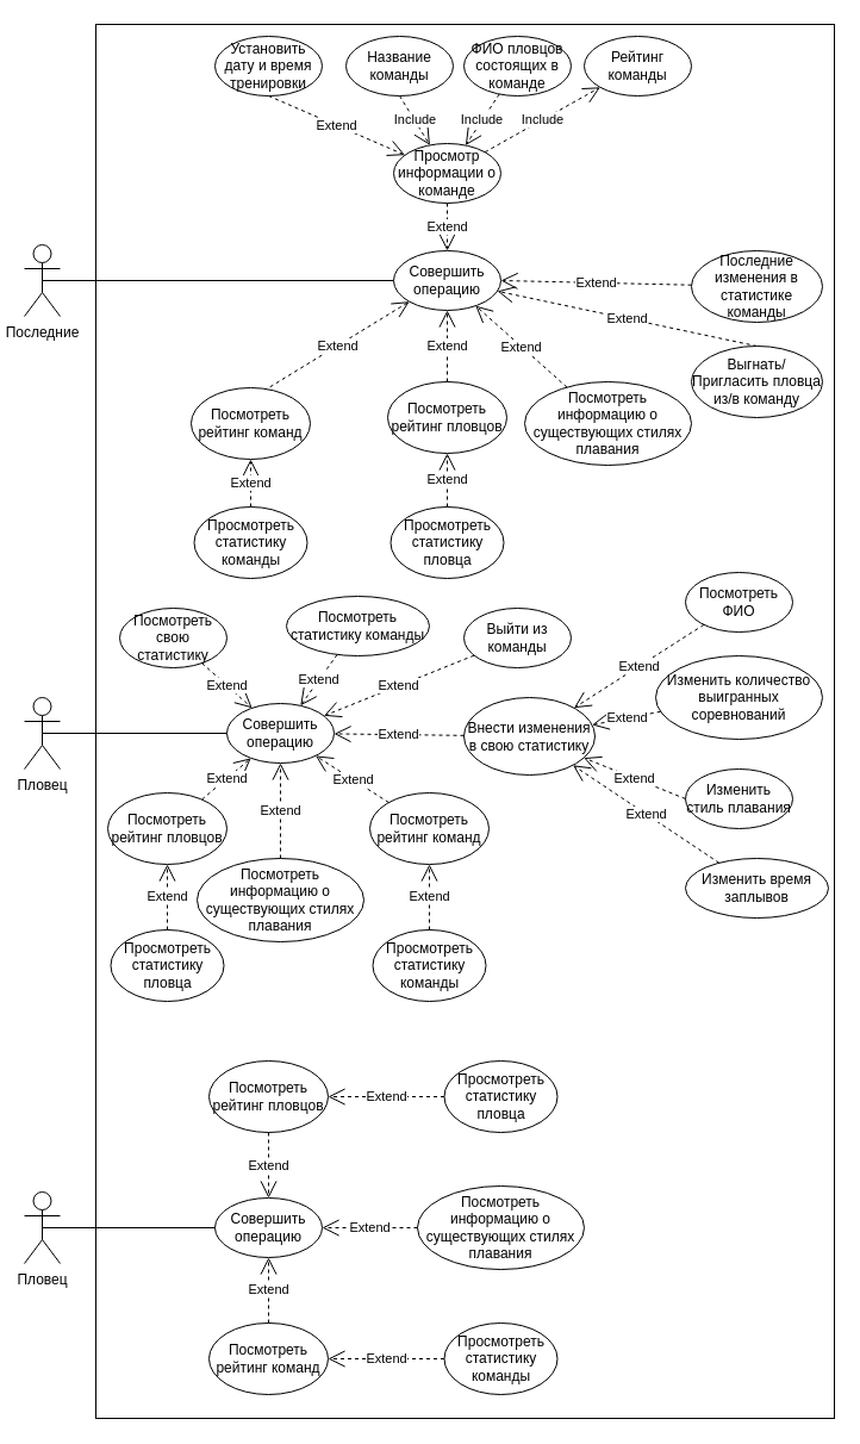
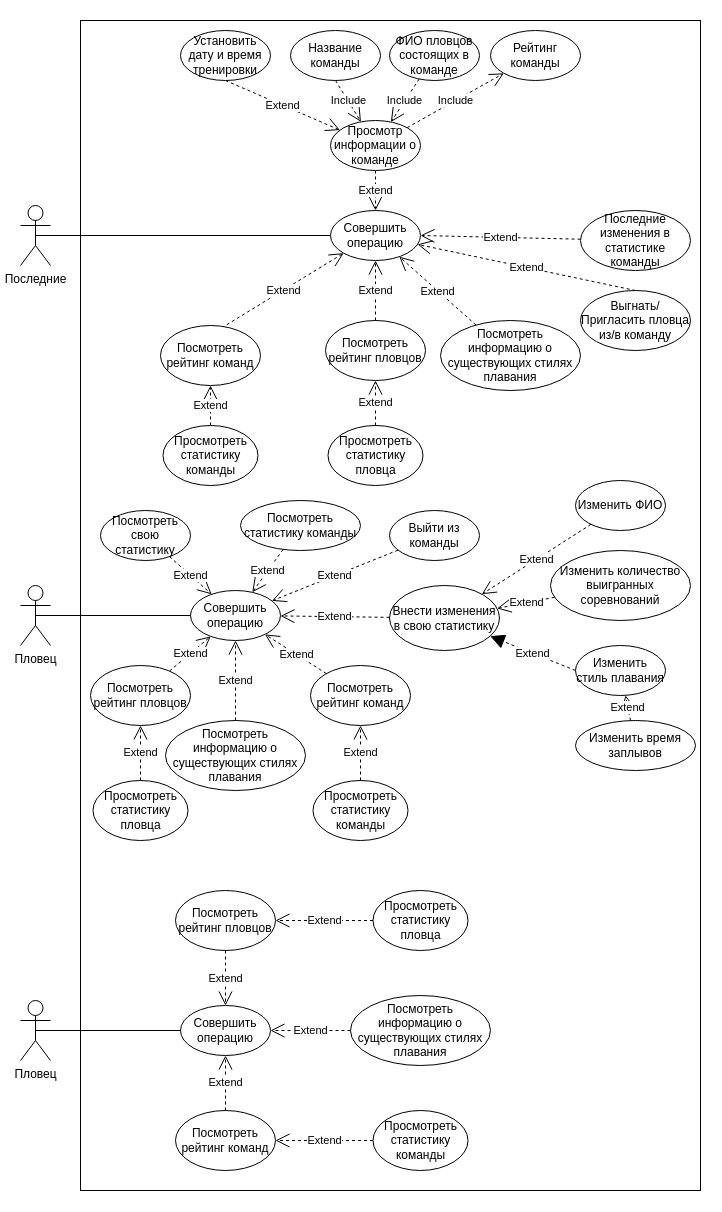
- <mxCell id="24" value="&lt;span&gt;Посмотреть ФИО&lt;br&gt;&lt;/span&gt;" style="ellipse;whiteSpace=wrap;html=1;" parent="1" vertex="1"><mxGeometry x="575" y="480" width="90" height="50" as="geometry" /></mxCell>
+ <mxCell id="24" value="&lt;span&gt;Изменить ФИО&lt;br&gt;&lt;/span&gt;" style="ellipse;whiteSpace=wrap;html=1;" parent="1" vertex="1"><mxGeometry x="575" y="480" width="90" height="50" as="geometry" /></mxCell>
- <mxCell id="45" value="&lt;meta charset=&quot;utf-8&quot;&gt;&lt;span style=&quot;color: rgb(0, 0, 0); font-family: helvetica; font-size: 11px; font-style: normal; font-weight: 400; letter-spacing: normal; text-align: center; text-indent: 0px; text-transform: none; word-spacing: 0px; background-color: rgb(255, 255, 255); display: inline; float: none;&quot;&gt;Extend&lt;/span&gt;" style="endArrow=open;endSize=12;dashed=1;html=1;exitX=0;exitY=0.5;exitDx=0;exitDy=0;" edge="1" parent="1" source="44" target="18"><mxGeometry width="160" relative="1" as="geometry"><mxPoint x="449.244" y="714.5" as="sourcePoint" /><mxPoint x="376.637" y="656.159" as="targetPoint" /></mxGeometry></mxCell>
+ <mxCell id="45" value="&lt;meta charset=&quot;utf-8&quot;&gt;&lt;span style=&quot;color: rgb(0, 0, 0); font-family: helvetica; font-size: 11px; font-style: normal; font-weight: 400; letter-spacing: normal; text-align: center; text-indent: 0px; text-transform: none; word-spacing: 0px; background-color: rgb(255, 255, 255); display: inline; float: none;&quot;&gt;Extend&lt;/span&gt;" style="endArrow=block;endSize=12;dashed=1;html=1;exitX=0;exitY=0.5;exitDx=0;exitDy=0;" edge="1" parent="1" source="44" target="18"><mxGeometry width="160" relative="1" as="geometry"><mxPoint x="449.244" y="714.5" as="sourcePoint" /><mxPoint x="376.637" y="656.159" as="targetPoint" /></mxGeometry></mxCell>
- <mxCell id="25" value="&lt;meta charset=&quot;utf-8&quot;&gt;&lt;span style=&quot;color: rgb(0, 0, 0); font-family: helvetica; font-size: 11px; font-style: normal; font-weight: 400; letter-spacing: normal; text-align: center; text-indent: 0px; text-transform: none; word-spacing: 0px; background-color: rgb(255, 255, 255); display: inline; float: none;&quot;&gt;Extend&lt;/span&gt;" style="endArrow=open;endSize=12;dashed=1;html=1;" parent="1" source="23" target="18" edge="1"><mxGeometry width="160" relative="1" as="geometry"><mxPoint x="310" y="1090" as="sourcePoint" /><mxPoint x="470" y="1090" as="targetPoint" /></mxGeometry></mxCell>
+ <mxCell id="25" value="&lt;meta charset=&quot;utf-8&quot;&gt;&lt;span style=&quot;color: rgb(0, 0, 0); font-family: helvetica; font-size: 11px; font-style: normal; font-weight: 400; letter-spacing: normal; text-align: center; text-indent: 0px; text-transform: none; word-spacing: 0px; background-color: rgb(255, 255, 255); display: inline; float: none;&quot;&gt;Extend&lt;/span&gt;" style="endArrow=open;endSize=12;dashed=1;html=1;" parent="1" source="23" target="44" edge="1"><mxGeometry width="160" relative="1" as="geometry"><mxPoint x="310" y="1090" as="sourcePoint" /><mxPoint x="470" y="1090" as="targetPoint" /></mxGeometry></mxCell>
